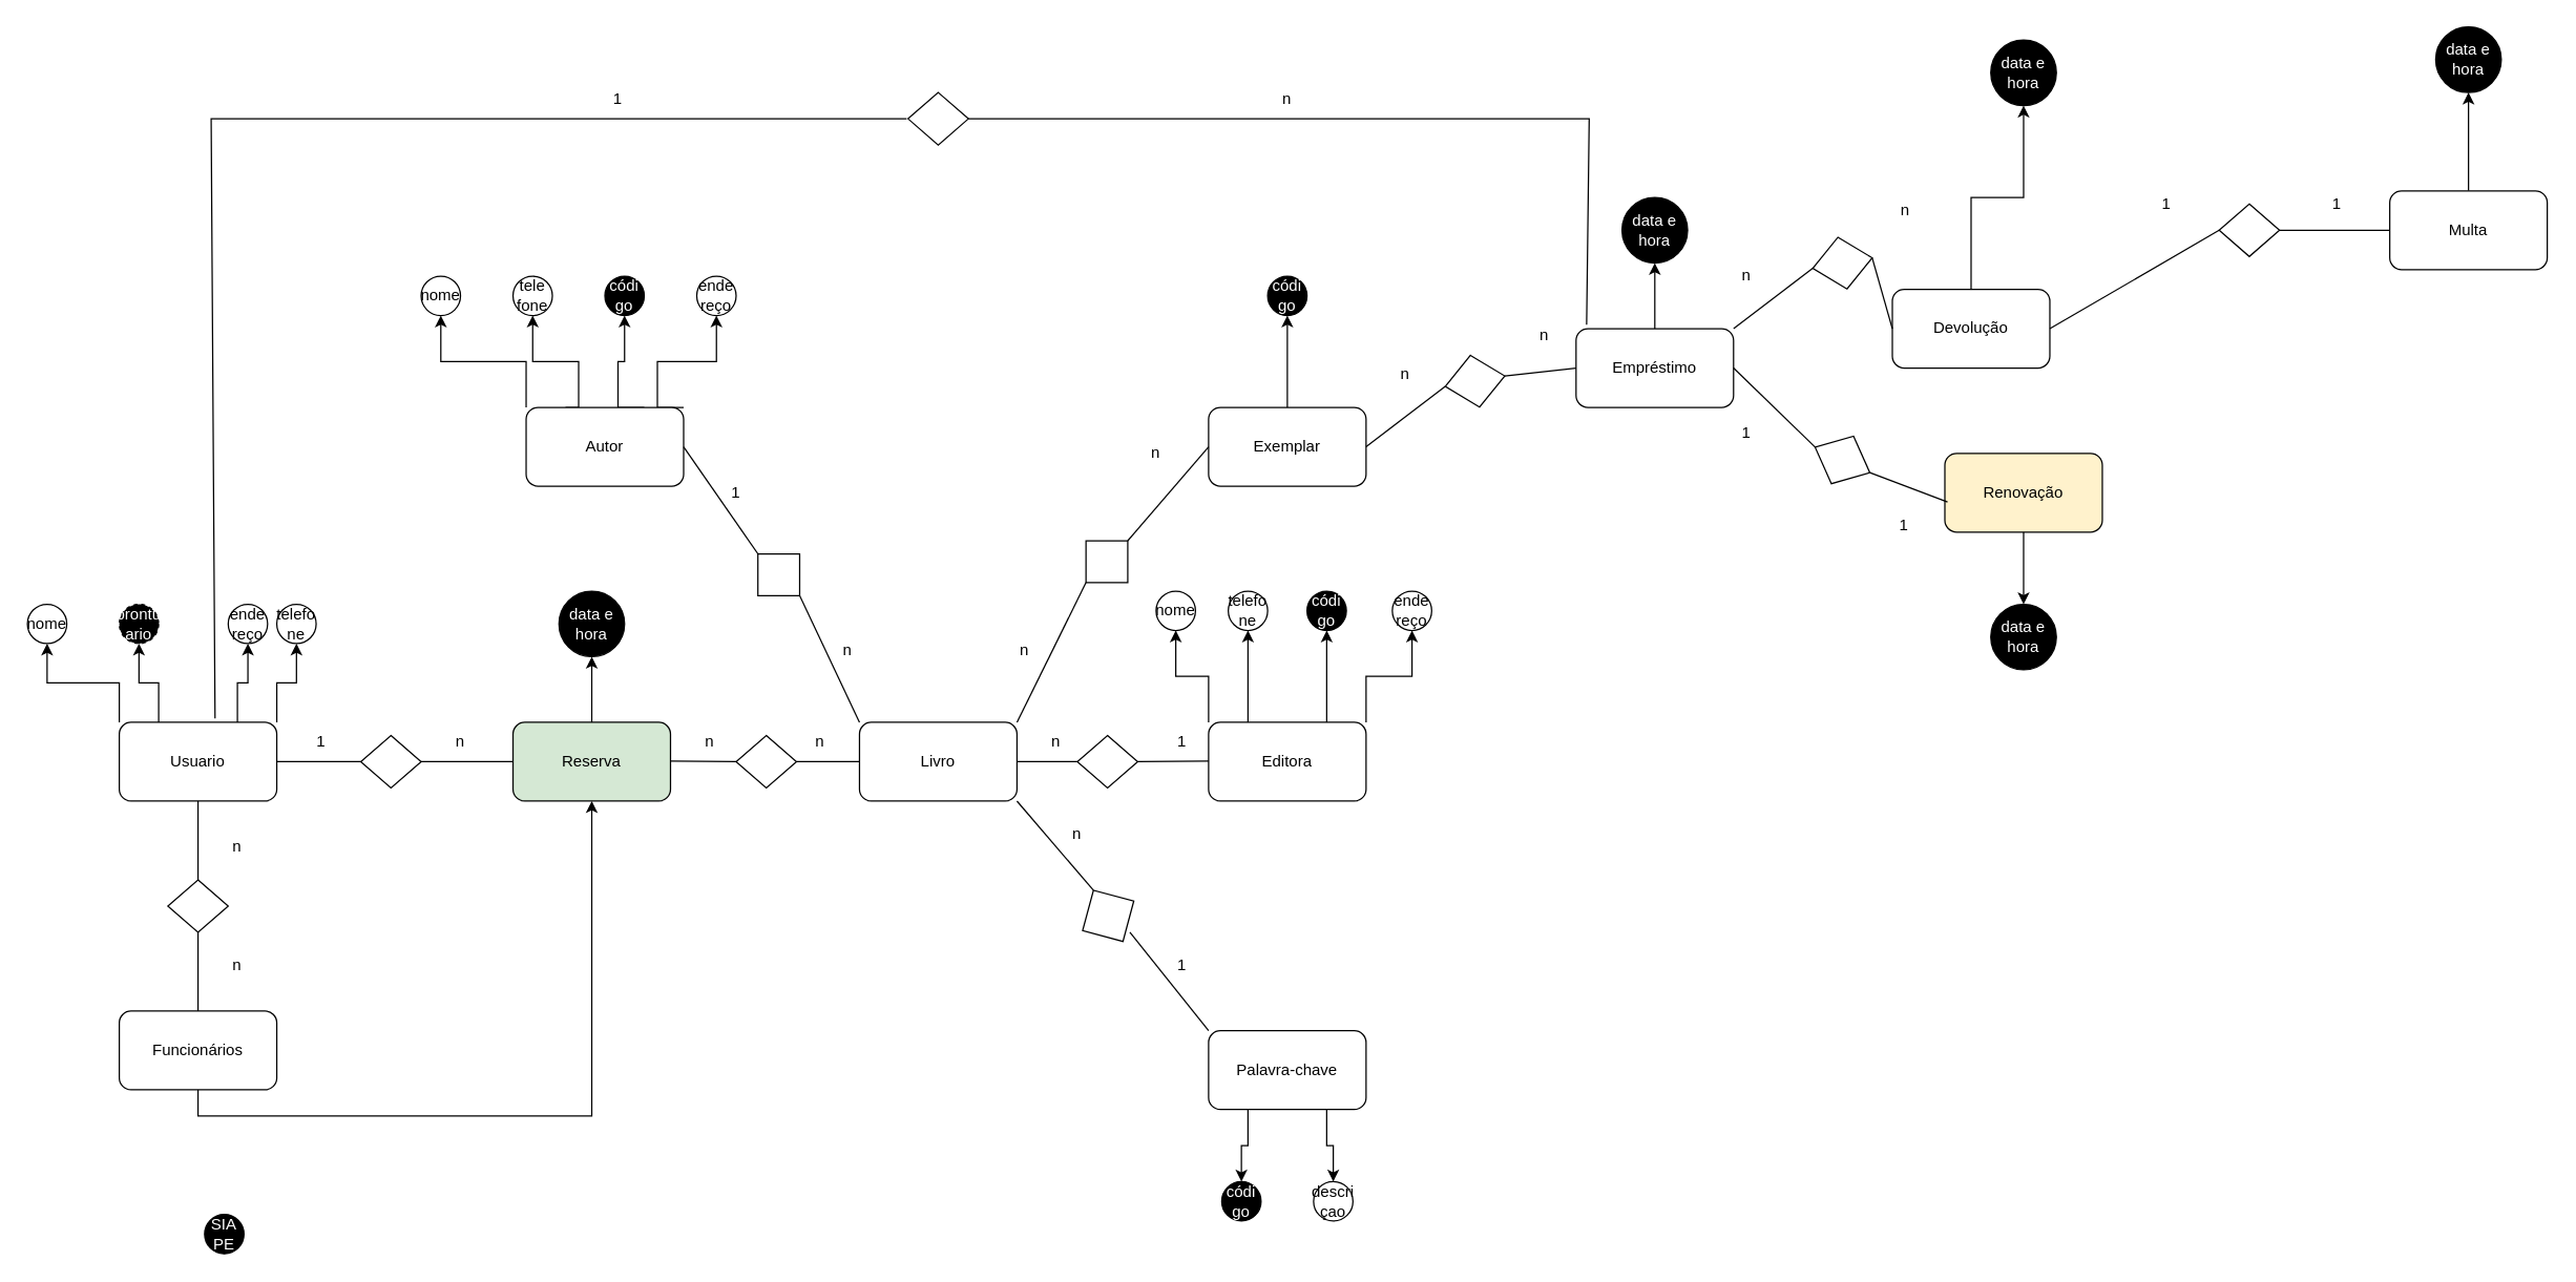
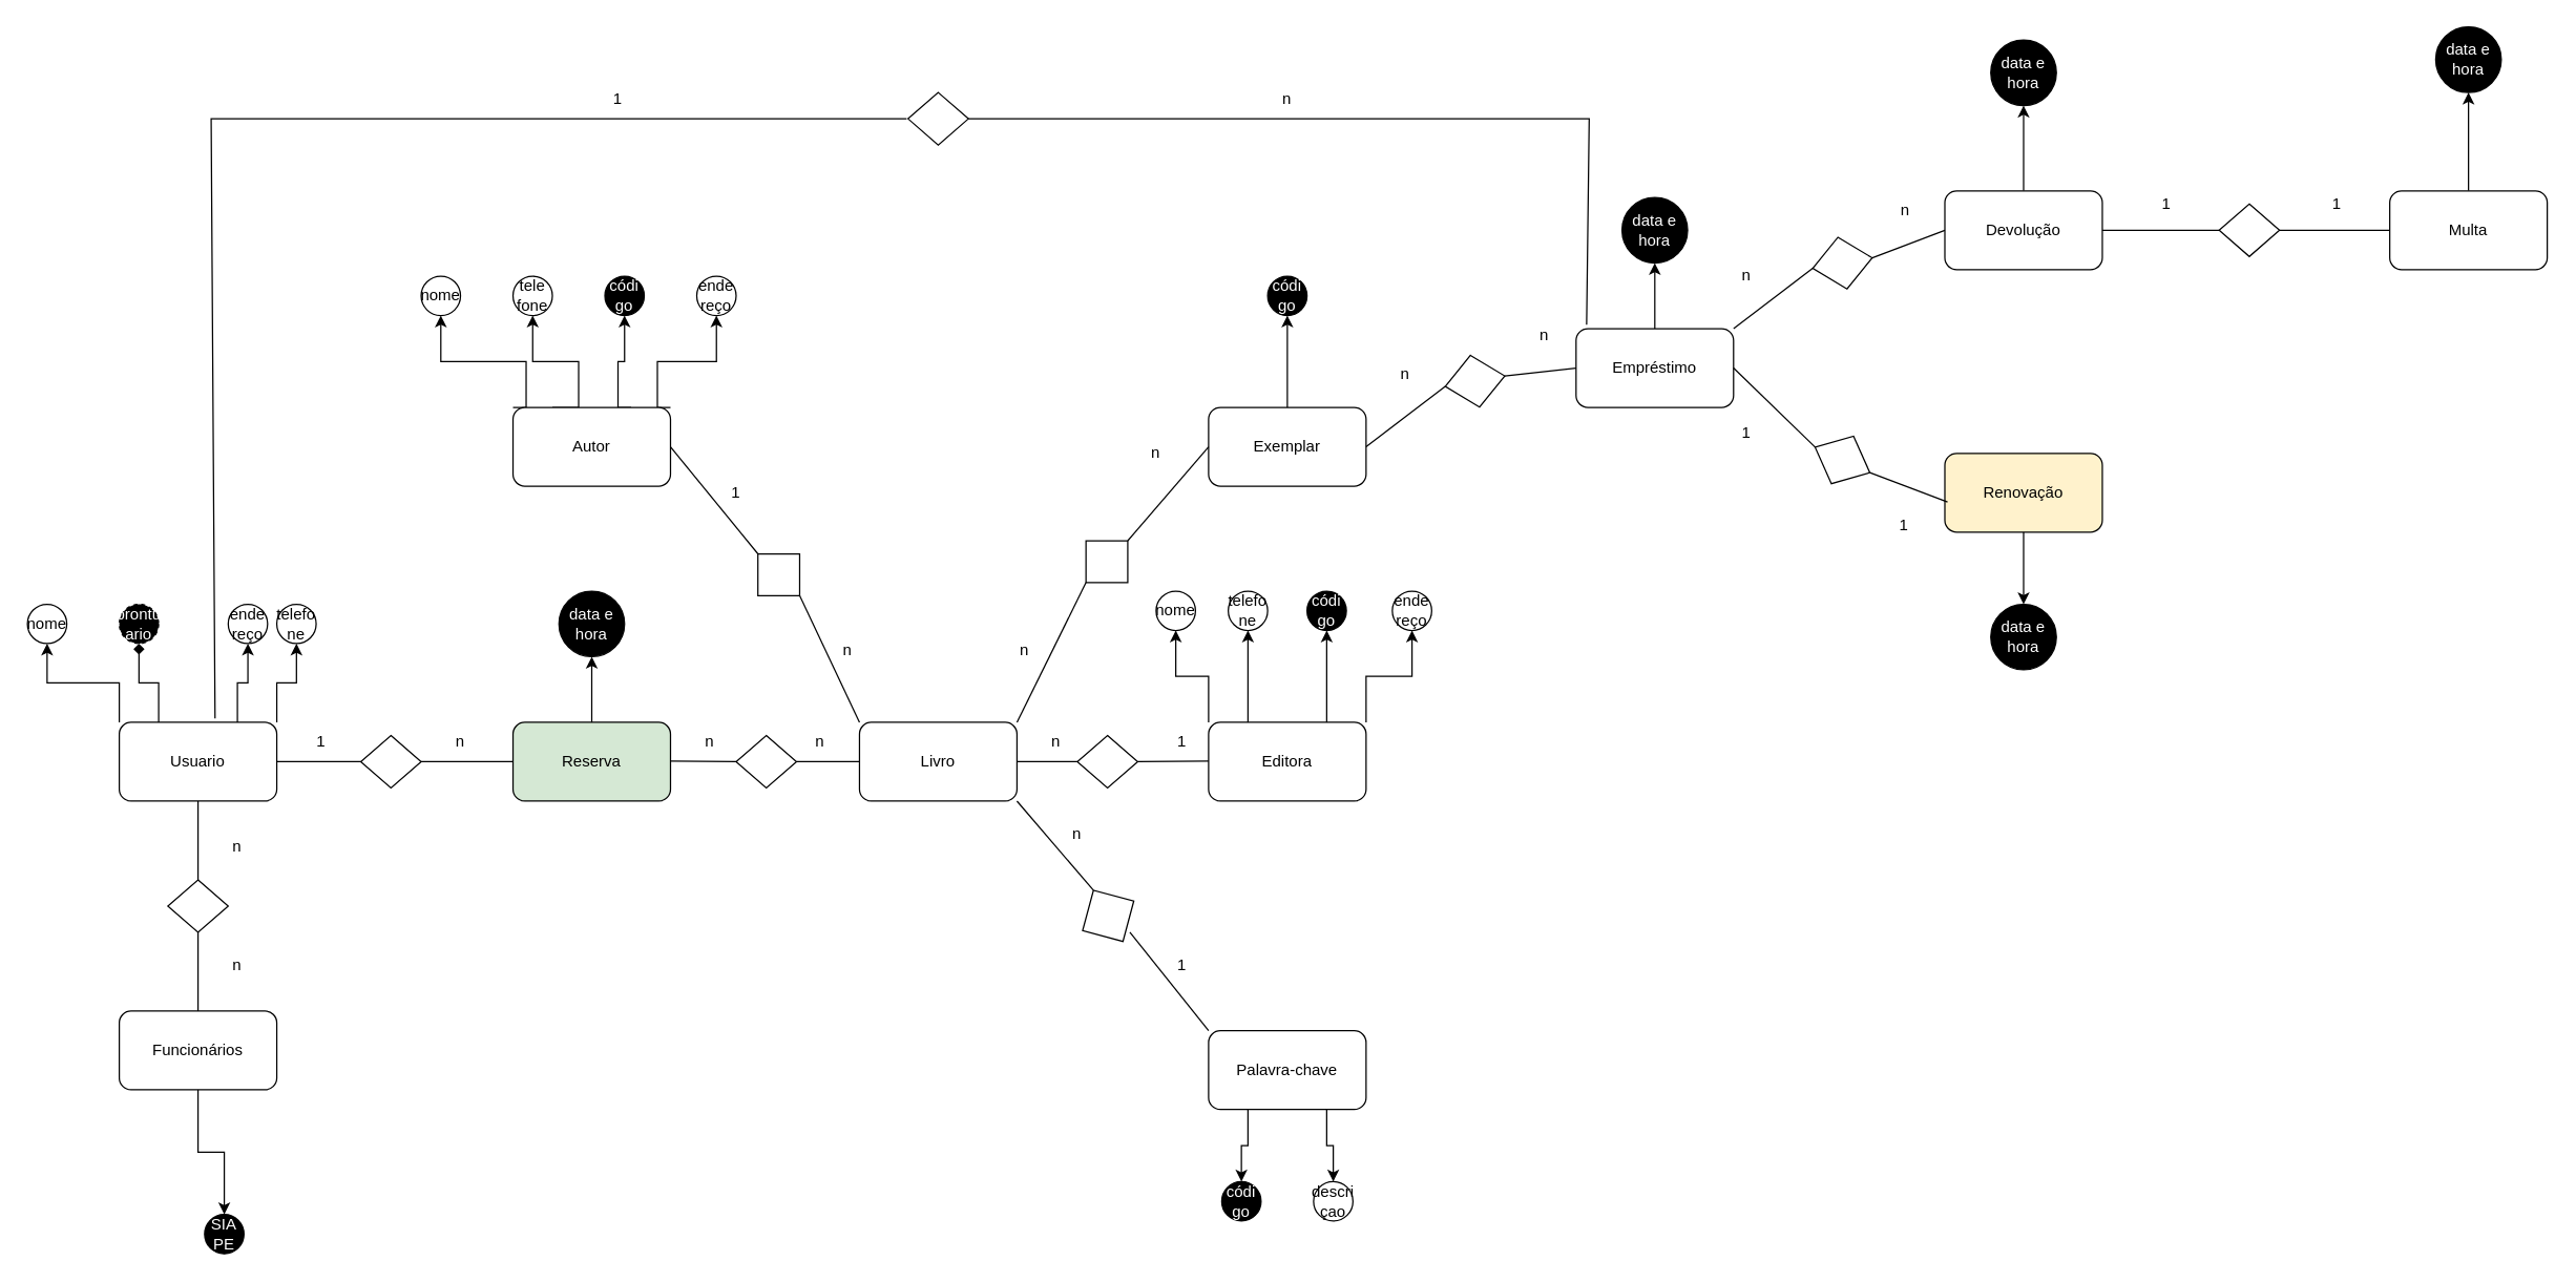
- <mxCell id="74" value="Devolução" style="rounded=1;whiteSpace=wrap;html=1;" vertex="1" parent="1"><mxGeometry x="1441" y="220" width="120" height="60" as="geometry" /></mxCell>
+ <mxCell id="74" value="Devolução" style="rounded=1;whiteSpace=wrap;html=1;" vertex="1" parent="1"><mxGeometry x="1481" y="145" width="120" height="60" as="geometry" /></mxCell>
- <mxCell id="7" value="Autor" style="rounded=1;whiteSpace=wrap;html=1;" vertex="1" parent="1"><mxGeometry x="400" y="310" width="120" height="60" as="geometry" /></mxCell>
+ <mxCell id="7" value="Autor" style="rounded=1;whiteSpace=wrap;html=1;" vertex="1" parent="1"><mxGeometry x="390" y="310" width="120" height="60" as="geometry" /></mxCell>
- <mxCell id="11" style="edgeStyle=orthogonalEdgeStyle;rounded=0;orthogonalLoop=1;jettySize=auto;html=1;exitX=0.25;exitY=0;exitDx=0;exitDy=0;" edge="1" parent="1" source="14" target="36"><mxGeometry relative="1" as="geometry" /></mxCell>
+ <mxCell id="11" style="edgeStyle=orthogonalEdgeStyle;rounded=0;orthogonalLoop=1;jettySize=auto;html=1;exitX=0.25;exitY=0;exitDx=0;exitDy=0;endArrow=diamond;" edge="1" parent="1" source="14" target="36"><mxGeometry relative="1" as="geometry" /></mxCell>
- <mxCell id="20" style="edgeStyle=orthogonalEdgeStyle;rounded=0;orthogonalLoop=1;jettySize=auto;html=1;exitX=0.5;exitY=1;exitDx=0;exitDy=0;" edge="1" parent="1" source="21" target="60"><mxGeometry relative="1" as="geometry" /></mxCell>
+ <mxCell id="20" style="edgeStyle=orthogonalEdgeStyle;rounded=0;orthogonalLoop=1;jettySize=auto;html=1;exitX=0.5;exitY=1;exitDx=0;exitDy=0;entryX=0.5;entryY=0;entryDx=0;entryDy=0;" edge="1" parent="1" source="21" target="34"><mxGeometry relative="1" as="geometry" /></mxCell>
